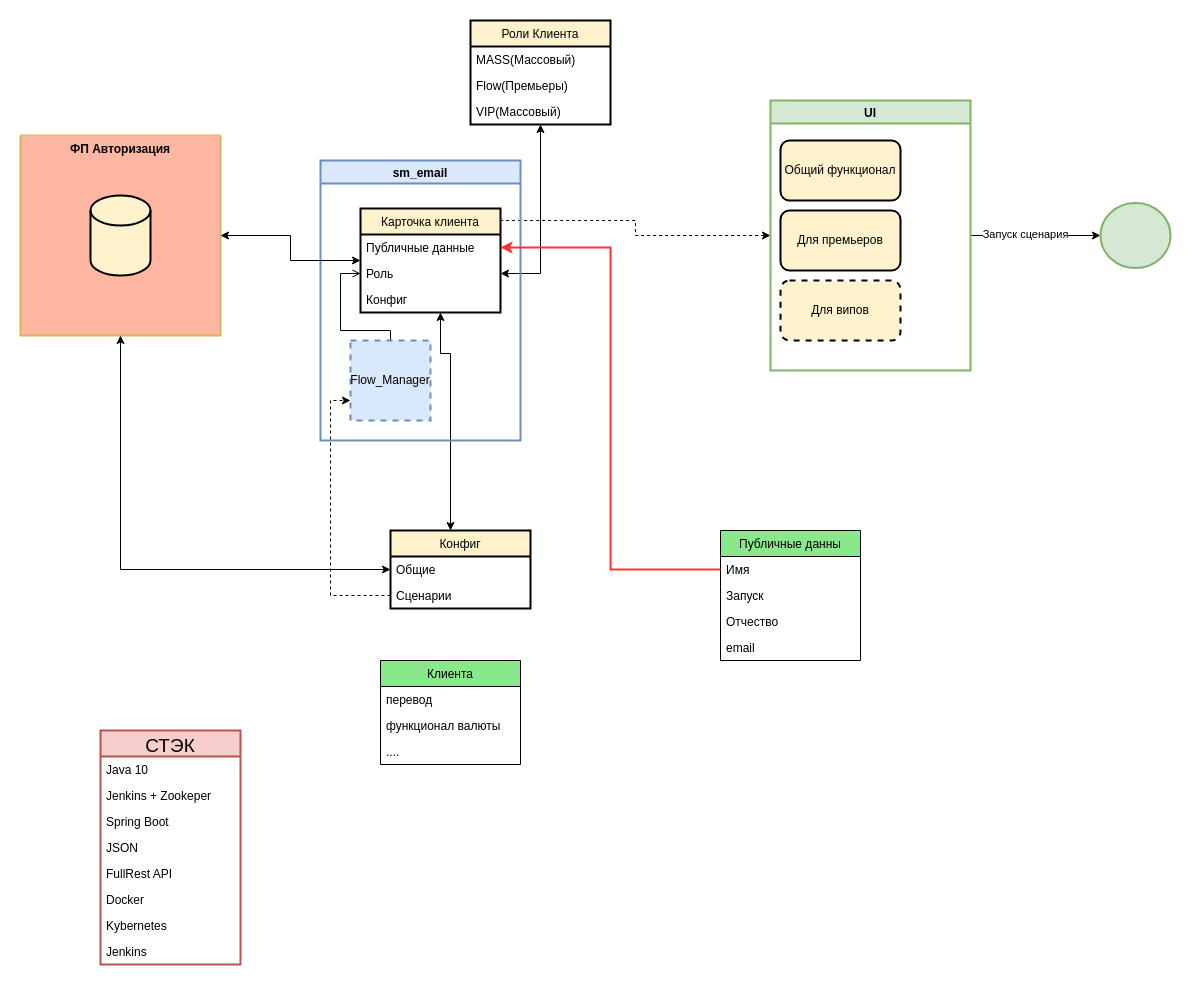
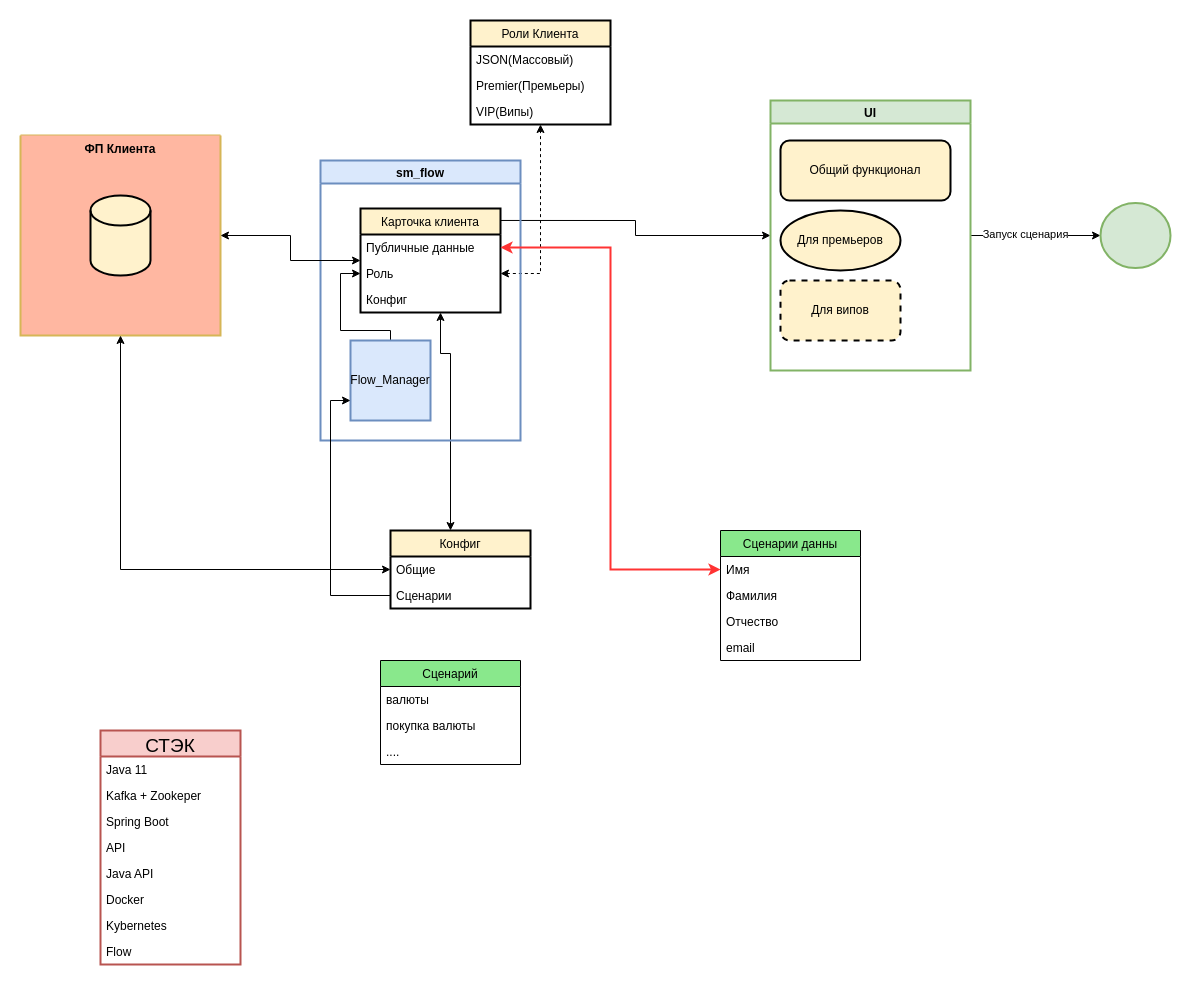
- <mxCell id="3" value="MASS(Массовый)" style="text;strokeColor=none;fillColor=none;align=left;verticalAlign=top;spacingLeft=4;spacingRight=4;overflow=hidden;rotatable=0;points=[[0,0.5],[1,0.5]];portConstraint=eastwest;" parent="2" vertex="1"><mxGeometry y="26" width="140" height="26" as="geometry" /></mxCell>
+ <mxCell id="3" value="JSON(Массовый)" style="text;strokeColor=none;fillColor=none;align=left;verticalAlign=top;spacingLeft=4;spacingRight=4;overflow=hidden;rotatable=0;points=[[0,0.5],[1,0.5]];portConstraint=eastwest;" parent="2" vertex="1"><mxGeometry y="26" width="140" height="26" as="geometry" /></mxCell>
- <mxCell id="4" value="Flow(Премьеры)" style="text;strokeColor=none;fillColor=none;align=left;verticalAlign=top;spacingLeft=4;spacingRight=4;overflow=hidden;rotatable=0;points=[[0,0.5],[1,0.5]];portConstraint=eastwest;" parent="2" vertex="1"><mxGeometry y="52" width="140" height="26" as="geometry" /></mxCell>
+ <mxCell id="4" value="Premier(Премьеры)" style="text;strokeColor=none;fillColor=none;align=left;verticalAlign=top;spacingLeft=4;spacingRight=4;overflow=hidden;rotatable=0;points=[[0,0.5],[1,0.5]];portConstraint=eastwest;" parent="2" vertex="1"><mxGeometry y="52" width="140" height="26" as="geometry" /></mxCell>
- <mxCell id="5" value="VIP(Массовый)" style="text;strokeColor=none;fillColor=none;align=left;verticalAlign=top;spacingLeft=4;spacingRight=4;overflow=hidden;rotatable=0;points=[[0,0.5],[1,0.5]];portConstraint=eastwest;" parent="2" vertex="1"><mxGeometry y="78" width="140" height="26" as="geometry" /></mxCell>
+ <mxCell id="5" value="VIP(Випы)" style="text;strokeColor=none;fillColor=none;align=left;verticalAlign=top;spacingLeft=4;spacingRight=4;overflow=hidden;rotatable=0;points=[[0,0.5],[1,0.5]];portConstraint=eastwest;" parent="2" vertex="1"><mxGeometry y="78" width="140" height="26" as="geometry" /></mxCell>
- <mxCell id="13" value="ФП Авторизация" style="swimlane;startSize=0;strokeWidth=2;fillColor=#fff2cc;verticalAlign=top;strokeColor=#d6b656;swimlaneFillColor=#FFB7A1;" parent="1" vertex="1"><mxGeometry x="20" y="135" width="200" height="200" as="geometry" /></mxCell>
+ <mxCell id="13" value="ФП Клиента" style="swimlane;startSize=0;strokeWidth=2;fillColor=#fff2cc;verticalAlign=top;strokeColor=#d6b656;swimlaneFillColor=#FFB7A1;" parent="1" vertex="1"><mxGeometry x="20" y="135" width="200" height="200" as="geometry" /></mxCell>
- <mxCell id="10" value="Общий функционал" style="rounded=1;whiteSpace=wrap;html=1;strokeWidth=2;fillColor=#FFF2CC;gradientColor=none;verticalAlign=middle;" parent="9" vertex="1"><mxGeometry x="10" y="40" width="120" height="60" as="geometry" /></mxCell>
+ <mxCell id="10" value="Общий функционал" style="rounded=1;whiteSpace=wrap;html=1;strokeWidth=2;fillColor=#FFF2CC;gradientColor=none;verticalAlign=middle;" parent="9" vertex="1"><mxGeometry x="10" y="40" width="170" height="60" as="geometry" /></mxCell>
- <mxCell id="20" value="sm_email" style="swimlane;strokeWidth=2;fillColor=#dae8fc;verticalAlign=middle;strokeColor=#6c8ebf;" parent="1" vertex="1"><mxGeometry x="320" y="160" width="200" height="280" as="geometry" /></mxCell>
+ <mxCell id="20" value="sm_flow" style="swimlane;strokeWidth=2;fillColor=#dae8fc;verticalAlign=middle;strokeColor=#6c8ebf;" parent="1" vertex="1"><mxGeometry x="320" y="160" width="200" height="280" as="geometry" /></mxCell>
- <mxCell id="15" style="edgeStyle=orthogonalEdgeStyle;rounded=0;orthogonalLoop=1;jettySize=auto;html=1;exitX=1;exitY=0.5;exitDx=0;exitDy=0;startArrow=classic;startFill=1;" parent="1" source="23" target="2" edge="1"><mxGeometry relative="1" as="geometry" /></mxCell>
+ <mxCell id="15" style="edgeStyle=orthogonalEdgeStyle;rounded=0;orthogonalLoop=1;jettySize=auto;html=1;exitX=1;exitY=0.5;exitDx=0;exitDy=0;startArrow=classic;startFill=1;dashed=1;" parent="1" source="23" target="2" edge="1"><mxGeometry relative="1" as="geometry" /></mxCell>
- <mxCell id="6" style="edgeStyle=orthogonalEdgeStyle;rounded=0;orthogonalLoop=1;jettySize=auto;html=1;entryX=0.929;entryY=0.115;entryDx=0;entryDy=0;entryPerimeter=0;startArrow=classic;startFill=1;dashed=1;" parent="1" source="9" target="21" edge="1"><mxGeometry relative="1" as="geometry" /></mxCell>
+ <mxCell id="6" style="edgeStyle=orthogonalEdgeStyle;rounded=0;orthogonalLoop=1;jettySize=auto;html=1;entryX=0.929;entryY=0.115;entryDx=0;entryDy=0;entryPerimeter=0;startArrow=classic;startFill=1;" parent="1" source="9" target="21" edge="1"><mxGeometry relative="1" as="geometry" /></mxCell>
- <mxCell id="11" value="Для премьеров" style="rounded=1;whiteSpace=wrap;html=1;strokeWidth=2;fillColor=#FFF2CC;gradientColor=none;verticalAlign=middle;" parent="9" vertex="1"><mxGeometry x="10" y="110" width="120" height="60" as="geometry" /></mxCell>
+ <mxCell id="11" value="Для премьеров" style="ellipse;whiteSpace=wrap;html=1;strokeWidth=2;fillColor=#FFF2CC;gradientColor=none;verticalAlign=middle;" parent="9" vertex="1"><mxGeometry x="10" y="110" width="120" height="60" as="geometry" /></mxCell>
- <mxCell id="25" style="edgeStyle=orthogonalEdgeStyle;rounded=0;orthogonalLoop=1;jettySize=auto;html=1;startArrow=none;startFill=0;endArrow=open;" parent="20" source="26" target="23" edge="1"><mxGeometry relative="1" as="geometry"><Array as="points"><mxPoint x="70" y="170" /><mxPoint x="20" y="170" /><mxPoint x="20" y="113" /></Array></mxGeometry></mxCell>
+ <mxCell id="25" style="edgeStyle=orthogonalEdgeStyle;rounded=0;orthogonalLoop=1;jettySize=auto;html=1;startArrow=none;startFill=0;" parent="20" source="26" target="23" edge="1"><mxGeometry relative="1" as="geometry"><Array as="points"><mxPoint x="70" y="170" /><mxPoint x="20" y="170" /><mxPoint x="20" y="113" /></Array></mxGeometry></mxCell>
- <mxCell id="26" value="Flow_Manager" style="whiteSpace=wrap;html=1;aspect=fixed;strokeWidth=2;fillColor=#dae8fc;verticalAlign=middle;strokeColor=#6c8ebf;dashed=1;" parent="20" vertex="1"><mxGeometry x="30" y="180" width="80" height="80" as="geometry" /></mxCell>
+ <mxCell id="26" value="Flow_Manager" style="whiteSpace=wrap;html=1;aspect=fixed;strokeWidth=2;fillColor=#dae8fc;verticalAlign=middle;strokeColor=#6c8ebf;" parent="20" vertex="1"><mxGeometry x="30" y="180" width="80" height="80" as="geometry" /></mxCell>
- <mxCell id="29" style="edgeStyle=orthogonalEdgeStyle;rounded=0;orthogonalLoop=1;jettySize=auto;html=1;entryX=0;entryY=0.75;entryDx=0;entryDy=0;startArrow=none;startFill=0;dashed=1;" parent="1" source="19" target="26" edge="1"><mxGeometry relative="1" as="geometry" /></mxCell>
+ <mxCell id="29" style="edgeStyle=orthogonalEdgeStyle;rounded=0;orthogonalLoop=1;jettySize=auto;html=1;entryX=0;entryY=0.75;entryDx=0;entryDy=0;startArrow=none;startFill=0;" parent="1" source="19" target="26" edge="1"><mxGeometry relative="1" as="geometry" /></mxCell>
- <mxCell id="40" value="Публичные данны" style="swimlane;fontStyle=0;childLayout=stackLayout;horizontal=1;startSize=26;horizontalStack=0;resizeParent=1;resizeParentMax=0;resizeLast=0;collapsible=1;marginBottom=0;fillColor=#89E88C;" vertex="1" parent="1"><mxGeometry x="720" y="530" width="140" height="130" as="geometry" /></mxCell>
+ <mxCell id="40" value="Сценарии данны" style="swimlane;fontStyle=0;childLayout=stackLayout;horizontal=1;startSize=26;horizontalStack=0;resizeParent=1;resizeParentMax=0;resizeLast=0;collapsible=1;marginBottom=0;fillColor=#89E88C;" vertex="1" parent="1"><mxGeometry x="720" y="530" width="140" height="130" as="geometry" /></mxCell>
- <mxCell id="45" style="edgeStyle=orthogonalEdgeStyle;rounded=0;jumpSize=12;orthogonalLoop=1;jettySize=auto;html=1;entryX=0;entryY=0.5;entryDx=0;entryDy=0;startArrow=classic;startFill=1;strokeColor=#FF3333;strokeWidth=2;endArrow=none;" edge="1" parent="1" source="22" target="41"><mxGeometry relative="1" as="geometry" /></mxCell>
+ <mxCell id="45" style="edgeStyle=orthogonalEdgeStyle;rounded=0;jumpSize=12;orthogonalLoop=1;jettySize=auto;html=1;entryX=0;entryY=0.5;entryDx=0;entryDy=0;startArrow=classic;startFill=1;strokeColor=#FF3333;strokeWidth=2;" edge="1" parent="1" source="22" target="41"><mxGeometry relative="1" as="geometry" /></mxCell>
- <mxCell id="42" value="Запуск" style="text;strokeColor=none;fillColor=none;align=left;verticalAlign=top;spacingLeft=4;spacingRight=4;overflow=hidden;rotatable=0;points=[[0,0.5],[1,0.5]];portConstraint=eastwest;" vertex="1" parent="40"><mxGeometry y="52" width="140" height="26" as="geometry" /></mxCell>
+ <mxCell id="42" value="Фамилия" style="text;strokeColor=none;fillColor=none;align=left;verticalAlign=top;spacingLeft=4;spacingRight=4;overflow=hidden;rotatable=0;points=[[0,0.5],[1,0.5]];portConstraint=eastwest;" vertex="1" parent="40"><mxGeometry y="52" width="140" height="26" as="geometry" /></mxCell>
- <mxCell id="46" value="Клиента" style="swimlane;fontStyle=0;childLayout=stackLayout;horizontal=1;startSize=26;horizontalStack=0;resizeParent=1;resizeParentMax=0;resizeLast=0;collapsible=1;marginBottom=0;fillColor=#89E88C;" vertex="1" parent="1"><mxGeometry x="380" y="660" width="140" height="104" as="geometry" /></mxCell>
+ <mxCell id="46" value="Сценарий" style="swimlane;fontStyle=0;childLayout=stackLayout;horizontal=1;startSize=26;horizontalStack=0;resizeParent=1;resizeParentMax=0;resizeLast=0;collapsible=1;marginBottom=0;fillColor=#89E88C;" vertex="1" parent="1"><mxGeometry x="380" y="660" width="140" height="104" as="geometry" /></mxCell>
- <mxCell id="47" value="перевод" style="text;strokeColor=none;fillColor=none;align=left;verticalAlign=top;spacingLeft=4;spacingRight=4;overflow=hidden;rotatable=0;points=[[0,0.5],[1,0.5]];portConstraint=eastwest;" vertex="1" parent="46"><mxGeometry y="26" width="140" height="26" as="geometry" /></mxCell>
+ <mxCell id="47" value="валюты" style="text;strokeColor=none;fillColor=none;align=left;verticalAlign=top;spacingLeft=4;spacingRight=4;overflow=hidden;rotatable=0;points=[[0,0.5],[1,0.5]];portConstraint=eastwest;" vertex="1" parent="46"><mxGeometry y="26" width="140" height="26" as="geometry" /></mxCell>
- <mxCell id="48" value="функционал валюты" style="text;strokeColor=none;fillColor=none;align=left;verticalAlign=top;spacingLeft=4;spacingRight=4;overflow=hidden;rotatable=0;points=[[0,0.5],[1,0.5]];portConstraint=eastwest;" vertex="1" parent="46"><mxGeometry y="52" width="140" height="26" as="geometry" /></mxCell>
+ <mxCell id="48" value="покупка валюты" style="text;strokeColor=none;fillColor=none;align=left;verticalAlign=top;spacingLeft=4;spacingRight=4;overflow=hidden;rotatable=0;points=[[0,0.5],[1,0.5]];portConstraint=eastwest;" vertex="1" parent="46"><mxGeometry y="52" width="140" height="26" as="geometry" /></mxCell>
- <mxCell id="32" value="Java 10" style="text;strokeColor=none;fillColor=none;align=left;verticalAlign=top;spacingLeft=4;spacingRight=4;overflow=hidden;rotatable=0;points=[[0,0.5],[1,0.5]];portConstraint=eastwest;" parent="31" vertex="1"><mxGeometry y="26" width="140" height="26" as="geometry" /></mxCell>
+ <mxCell id="32" value="Java 11" style="text;strokeColor=none;fillColor=none;align=left;verticalAlign=top;spacingLeft=4;spacingRight=4;overflow=hidden;rotatable=0;points=[[0,0.5],[1,0.5]];portConstraint=eastwest;" parent="31" vertex="1"><mxGeometry y="26" width="140" height="26" as="geometry" /></mxCell>
- <mxCell id="33" value="Jenkins + Zookeper" style="text;strokeColor=none;fillColor=none;align=left;verticalAlign=top;spacingLeft=4;spacingRight=4;overflow=hidden;rotatable=0;points=[[0,0.5],[1,0.5]];portConstraint=eastwest;" parent="31" vertex="1"><mxGeometry y="52" width="140" height="26" as="geometry" /></mxCell>
+ <mxCell id="33" value="Kafka + Zookeper" style="text;strokeColor=none;fillColor=none;align=left;verticalAlign=top;spacingLeft=4;spacingRight=4;overflow=hidden;rotatable=0;points=[[0,0.5],[1,0.5]];portConstraint=eastwest;" parent="31" vertex="1"><mxGeometry y="52" width="140" height="26" as="geometry" /></mxCell>
- <mxCell id="35" value="JSON" style="text;strokeColor=none;fillColor=none;align=left;verticalAlign=top;spacingLeft=4;spacingRight=4;overflow=hidden;rotatable=0;points=[[0,0.5],[1,0.5]];portConstraint=eastwest;" parent="31" vertex="1"><mxGeometry y="104" width="140" height="26" as="geometry" /></mxCell>
+ <mxCell id="35" value="API" style="text;strokeColor=none;fillColor=none;align=left;verticalAlign=top;spacingLeft=4;spacingRight=4;overflow=hidden;rotatable=0;points=[[0,0.5],[1,0.5]];portConstraint=eastwest;" parent="31" vertex="1"><mxGeometry y="104" width="140" height="26" as="geometry" /></mxCell>
- <mxCell id="36" value="FullRest API" style="text;strokeColor=none;fillColor=none;align=left;verticalAlign=top;spacingLeft=4;spacingRight=4;overflow=hidden;rotatable=0;points=[[0,0.5],[1,0.5]];portConstraint=eastwest;" parent="31" vertex="1"><mxGeometry y="130" width="140" height="26" as="geometry" /></mxCell>
+ <mxCell id="36" value="Java API" style="text;strokeColor=none;fillColor=none;align=left;verticalAlign=top;spacingLeft=4;spacingRight=4;overflow=hidden;rotatable=0;points=[[0,0.5],[1,0.5]];portConstraint=eastwest;" parent="31" vertex="1"><mxGeometry y="130" width="140" height="26" as="geometry" /></mxCell>
- <mxCell id="39" value="Jenkins" style="text;strokeColor=none;fillColor=none;align=left;verticalAlign=top;spacingLeft=4;spacingRight=4;overflow=hidden;rotatable=0;points=[[0,0.5],[1,0.5]];portConstraint=eastwest;" parent="31" vertex="1"><mxGeometry y="208" width="140" height="26" as="geometry" /></mxCell>
+ <mxCell id="39" value="Flow" style="text;strokeColor=none;fillColor=none;align=left;verticalAlign=top;spacingLeft=4;spacingRight=4;overflow=hidden;rotatable=0;points=[[0,0.5],[1,0.5]];portConstraint=eastwest;" parent="31" vertex="1"><mxGeometry y="208" width="140" height="26" as="geometry" /></mxCell>
